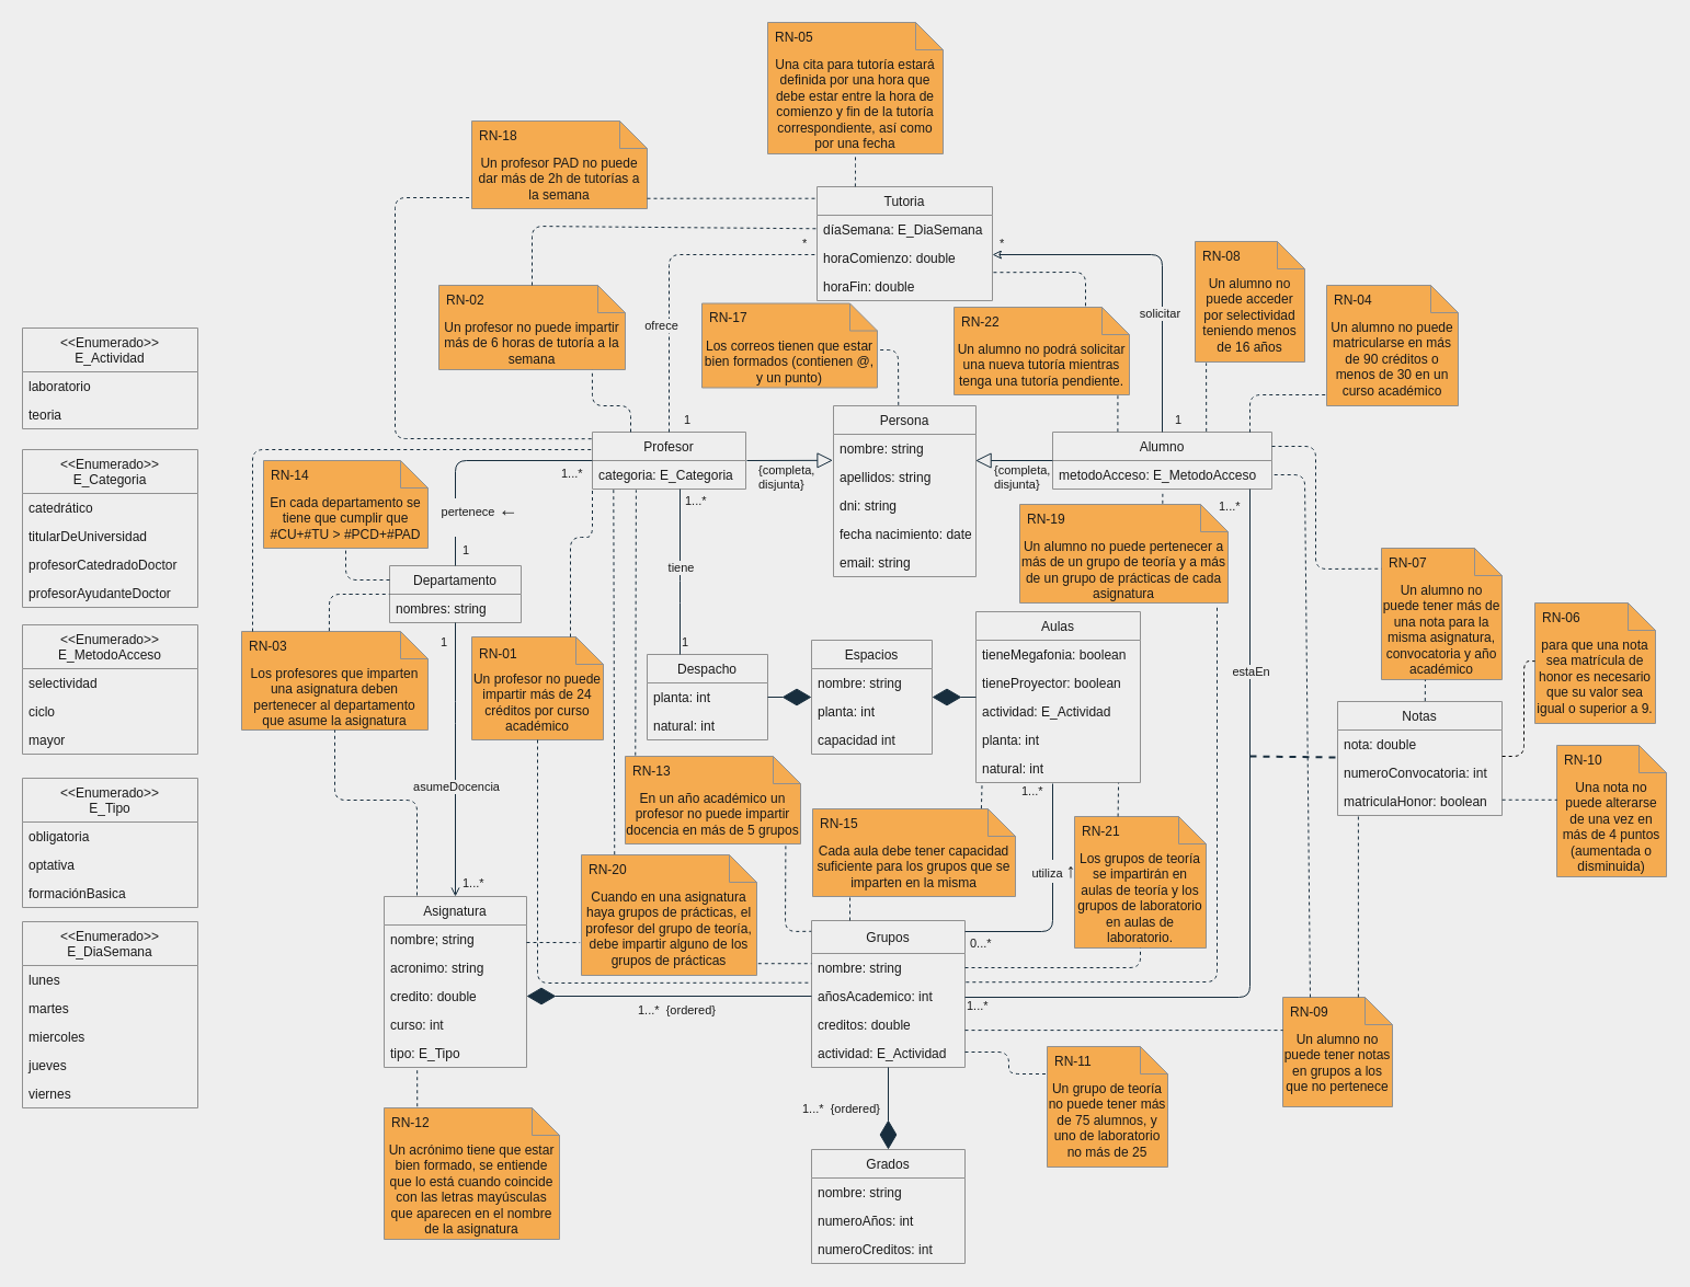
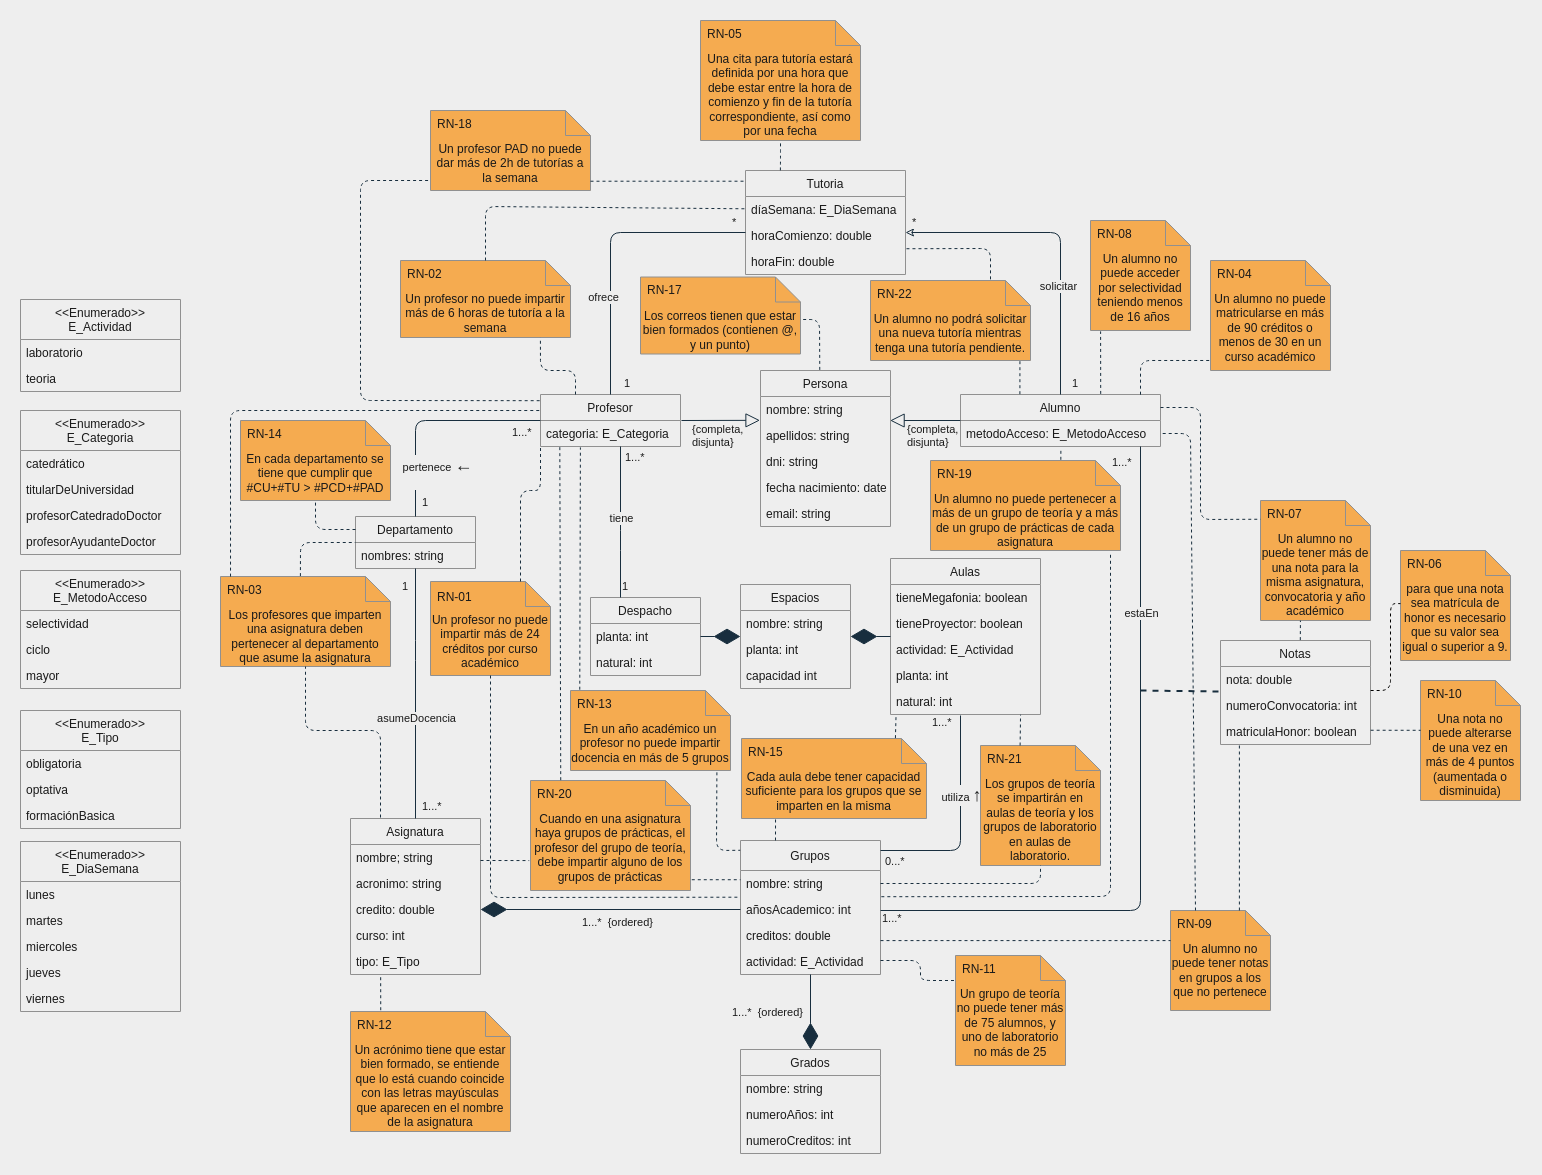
- <mxCell id="18" value="" style="endArrow=none;endFill=0;html=1;edgeStyle=orthogonalEdgeStyle;align=left;verticalAlign=top;startArrow=none;startFill=0;strokeColor=#182E3E;fontColor=#1A1A1A;labelBackgroundColor=#EEEEEE;dashed=1;" edge="1" parent="1" source="8" target="14"><mxGeometry x="0.651" y="125" relative="1" as="geometry"><mxPoint x="610" y="351" as="sourcePoint" /><mxPoint x="609.5" y="511" as="targetPoint" /><Array as="points"><mxPoint x="610" y="232" /></Array><mxPoint as="offset" /></mxGeometry></mxCell>
+ <mxCell id="18" value="" style="endArrow=none;endFill=0;html=1;edgeStyle=orthogonalEdgeStyle;align=left;verticalAlign=top;startArrow=none;startFill=0;strokeColor=#182E3E;fontColor=#1A1A1A;labelBackgroundColor=#EEEEEE;" edge="1" parent="1" source="8" target="14"><mxGeometry x="0.651" y="125" relative="1" as="geometry"><mxPoint x="610" y="351" as="sourcePoint" /><mxPoint x="609.5" y="511" as="targetPoint" /><Array as="points"><mxPoint x="610" y="232" /></Array><mxPoint as="offset" /></mxGeometry></mxCell>
- <mxCell id="84" value="" style="endArrow=open;endFill=0;html=1;edgeStyle=orthogonalEdgeStyle;align=left;verticalAlign=top;startArrow=none;startFill=0;strokeColor=#182E3E;fontColor=#1A1A1A;labelBackgroundColor=#EEEEEE;" edge="1" parent="1" source="45" target="26"><mxGeometry x="0.651" y="125" relative="1" as="geometry"><mxPoint x="400" y="620" as="sourcePoint" /><mxPoint x="400" y="790" as="targetPoint" /><Array as="points"><mxPoint x="415" y="650" /><mxPoint x="415" y="650" /></Array><mxPoint as="offset" /></mxGeometry></mxCell>
+ <mxCell id="84" value="" style="endArrow=none;endFill=0;html=1;edgeStyle=orthogonalEdgeStyle;align=left;verticalAlign=top;startArrow=none;startFill=0;strokeColor=#182E3E;fontColor=#1A1A1A;labelBackgroundColor=#EEEEEE;" edge="1" parent="1" source="45" target="26"><mxGeometry x="0.651" y="125" relative="1" as="geometry"><mxPoint x="400" y="620" as="sourcePoint" /><mxPoint x="400" y="790" as="targetPoint" /><Array as="points"><mxPoint x="415" y="650" /><mxPoint x="415" y="650" /></Array><mxPoint as="offset" /></mxGeometry></mxCell>
